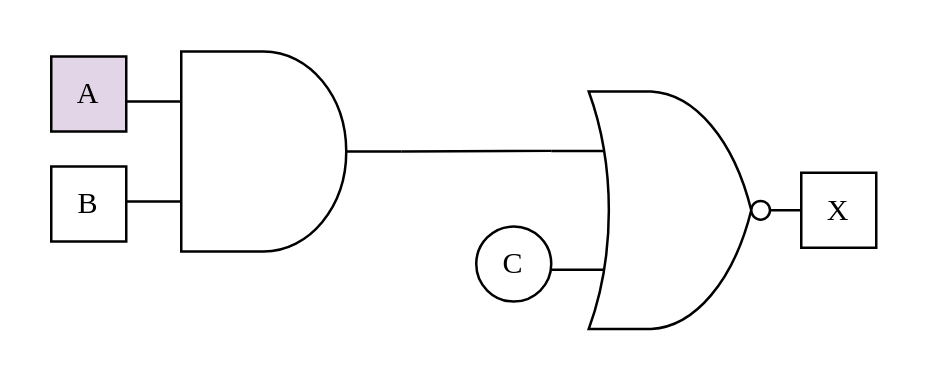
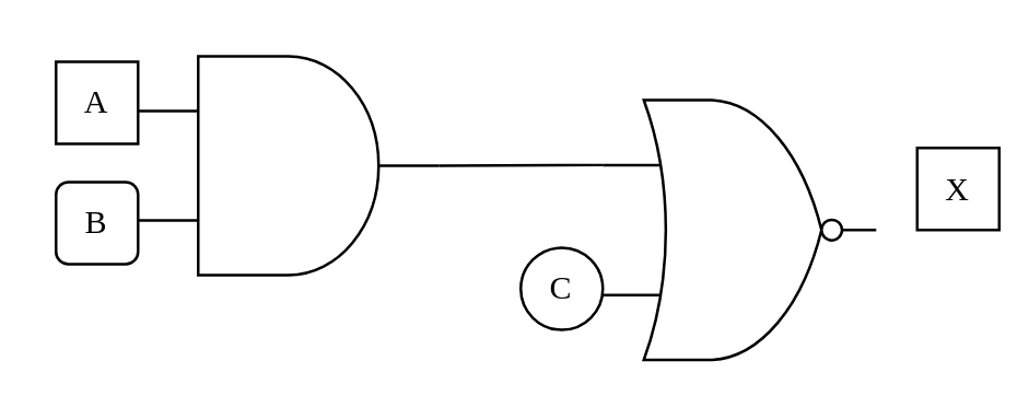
- <mxCell id="5" value="A" style="whiteSpace=wrap;html=1;aspect=fixed;fontFamily=Times New Roman;fillColor=#e1d5e7;" vertex="1" parent="1"><mxGeometry x="20" y="22" width="30" height="30" as="geometry" /></mxCell>
+ <mxCell id="5" value="A" style="whiteSpace=wrap;html=1;aspect=fixed;fontFamily=Times New Roman;" vertex="1" parent="1"><mxGeometry x="20" y="22" width="30" height="30" as="geometry" /></mxCell>
- <mxCell id="6" value="B" style="whiteSpace=wrap;html=1;aspect=fixed;fontFamily=Times New Roman;" vertex="1" parent="1"><mxGeometry x="20" y="66" width="30" height="30" as="geometry" /></mxCell>
+ <mxCell id="6" value="B" style="whiteSpace=wrap;html=1;aspect=fixed;fontFamily=Times New Roman;rounded=1;" vertex="1" parent="1"><mxGeometry x="20" y="66" width="30" height="30" as="geometry" /></mxCell>
- <mxCell id="8" value="X" style="whiteSpace=wrap;html=1;aspect=fixed;fontFamily=Times New Roman;" vertex="1" parent="1"><mxGeometry x="320" y="68.5" width="30" height="30" as="geometry" /></mxCell>
+ <mxCell id="8" value="X" style="whiteSpace=wrap;html=1;aspect=fixed;fontFamily=Times New Roman;" vertex="1" parent="1"><mxGeometry x="335" y="53.5" width="30" height="30" as="geometry" /></mxCell>
